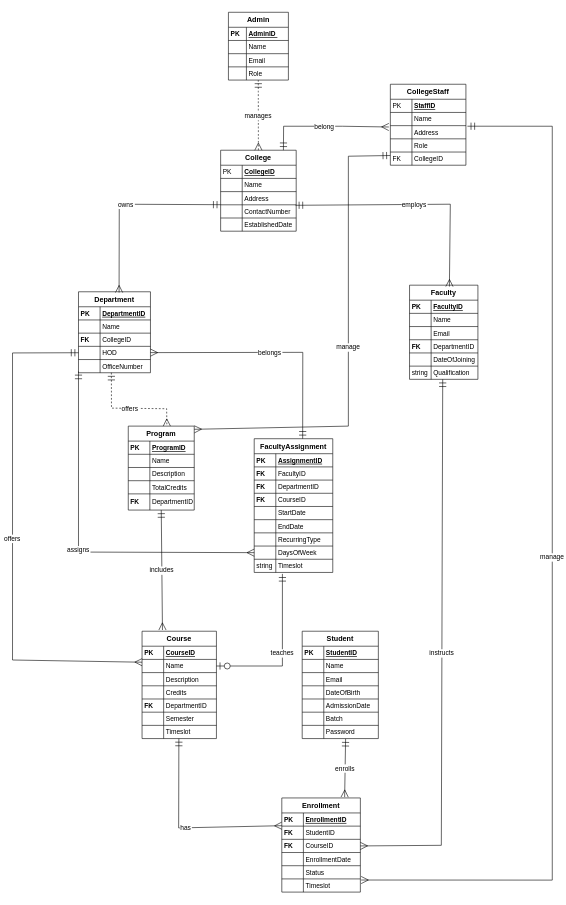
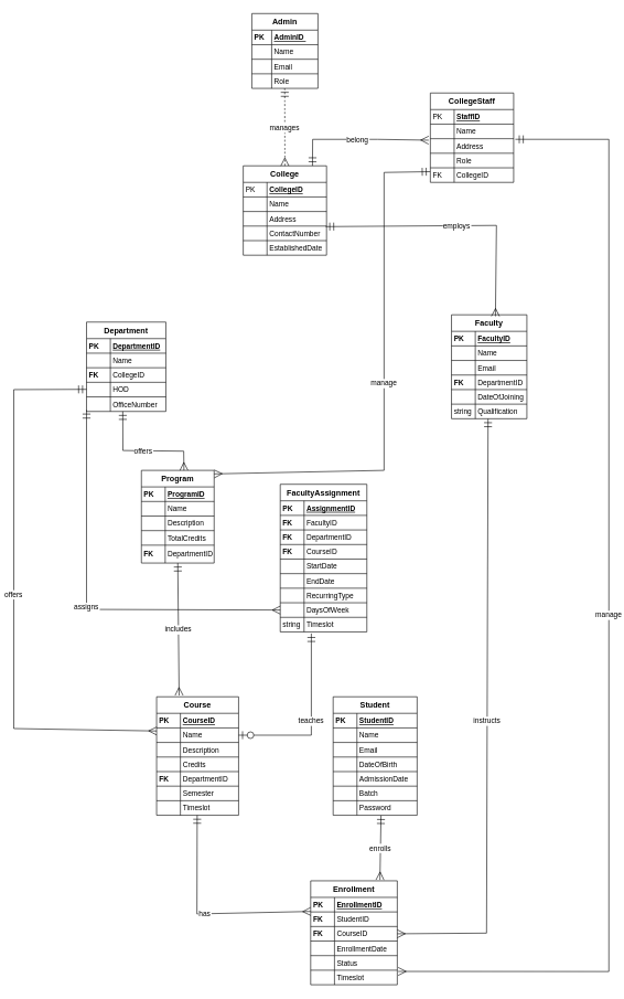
- <mxCell id="173" value="owns" style="curved=0;startArrow=ERmandOne;startSize=10;;endArrow=ERmany;endSize=10;;exitX=0.002;exitY=0.672;entryX=0.564;entryY=0.01;rounded=0;entryDx=0;entryDy=0;entryPerimeter=0;" edge="1" parent="1" source="2" target="18"><mxGeometry relative="1" as="geometry"><Array as="points"><mxPoint x="198" y="340" /></Array></mxGeometry></mxCell>
- <mxCell id="178" value="belongs" style="curved=0;startArrow=ERmandOne;startSize=10;;endArrow=ERmany;endSize=10;;exitX=0.617;exitY=-0.001;entryX=0.997;entryY=0.75;rounded=0;" edge="1" parent="1" source="56" target="18"><mxGeometry relative="1" as="geometry"><Array as="points"><mxPoint x="504" y="587" /></Array></mxGeometry></mxCell>
- <mxCell id="182" value="offers" style="curved=0;startArrow=ERmandOne;startSize=10;endArrow=ERmany;endSize=10;exitX=0.457;exitY=0.999;entryX=0.585;entryY=-0.001;rounded=0;dashed=1;" edge="1" parent="1" source="18" target="144"><mxGeometry relative="1" as="geometry"><Array as="points"><mxPoint x="185" y="680" /><mxPoint x="277" y="681" /></Array></mxGeometry></mxCell>
+ <mxCell id="182" value="offers" style="curved=0;startArrow=ERmandOne;startSize=10;;endArrow=ERmany;endSize=10;;exitX=0.457;exitY=0.999;entryX=0.585;entryY=-0.001;rounded=0;" edge="1" parent="1" source="18" target="144"><mxGeometry relative="1" as="geometry"><Array as="points"><mxPoint x="185" y="680" /><mxPoint x="277" y="681" /></Array></mxGeometry></mxCell>
